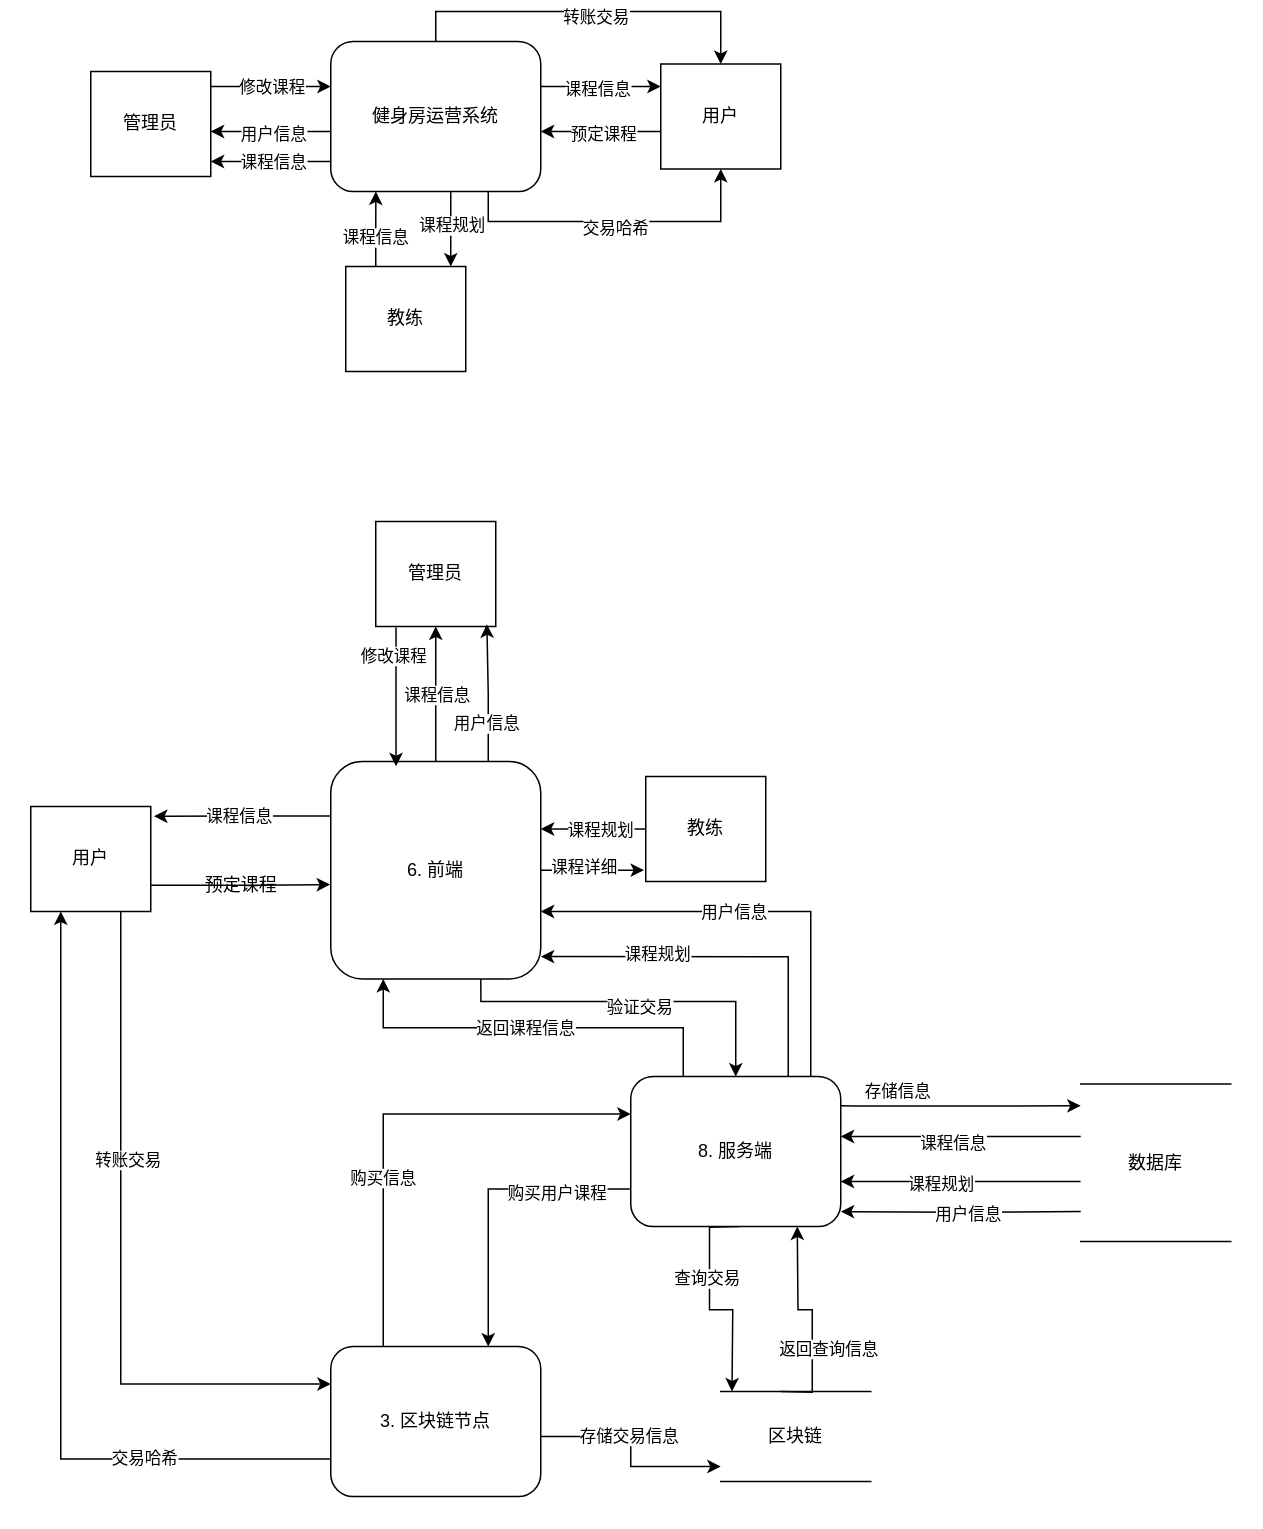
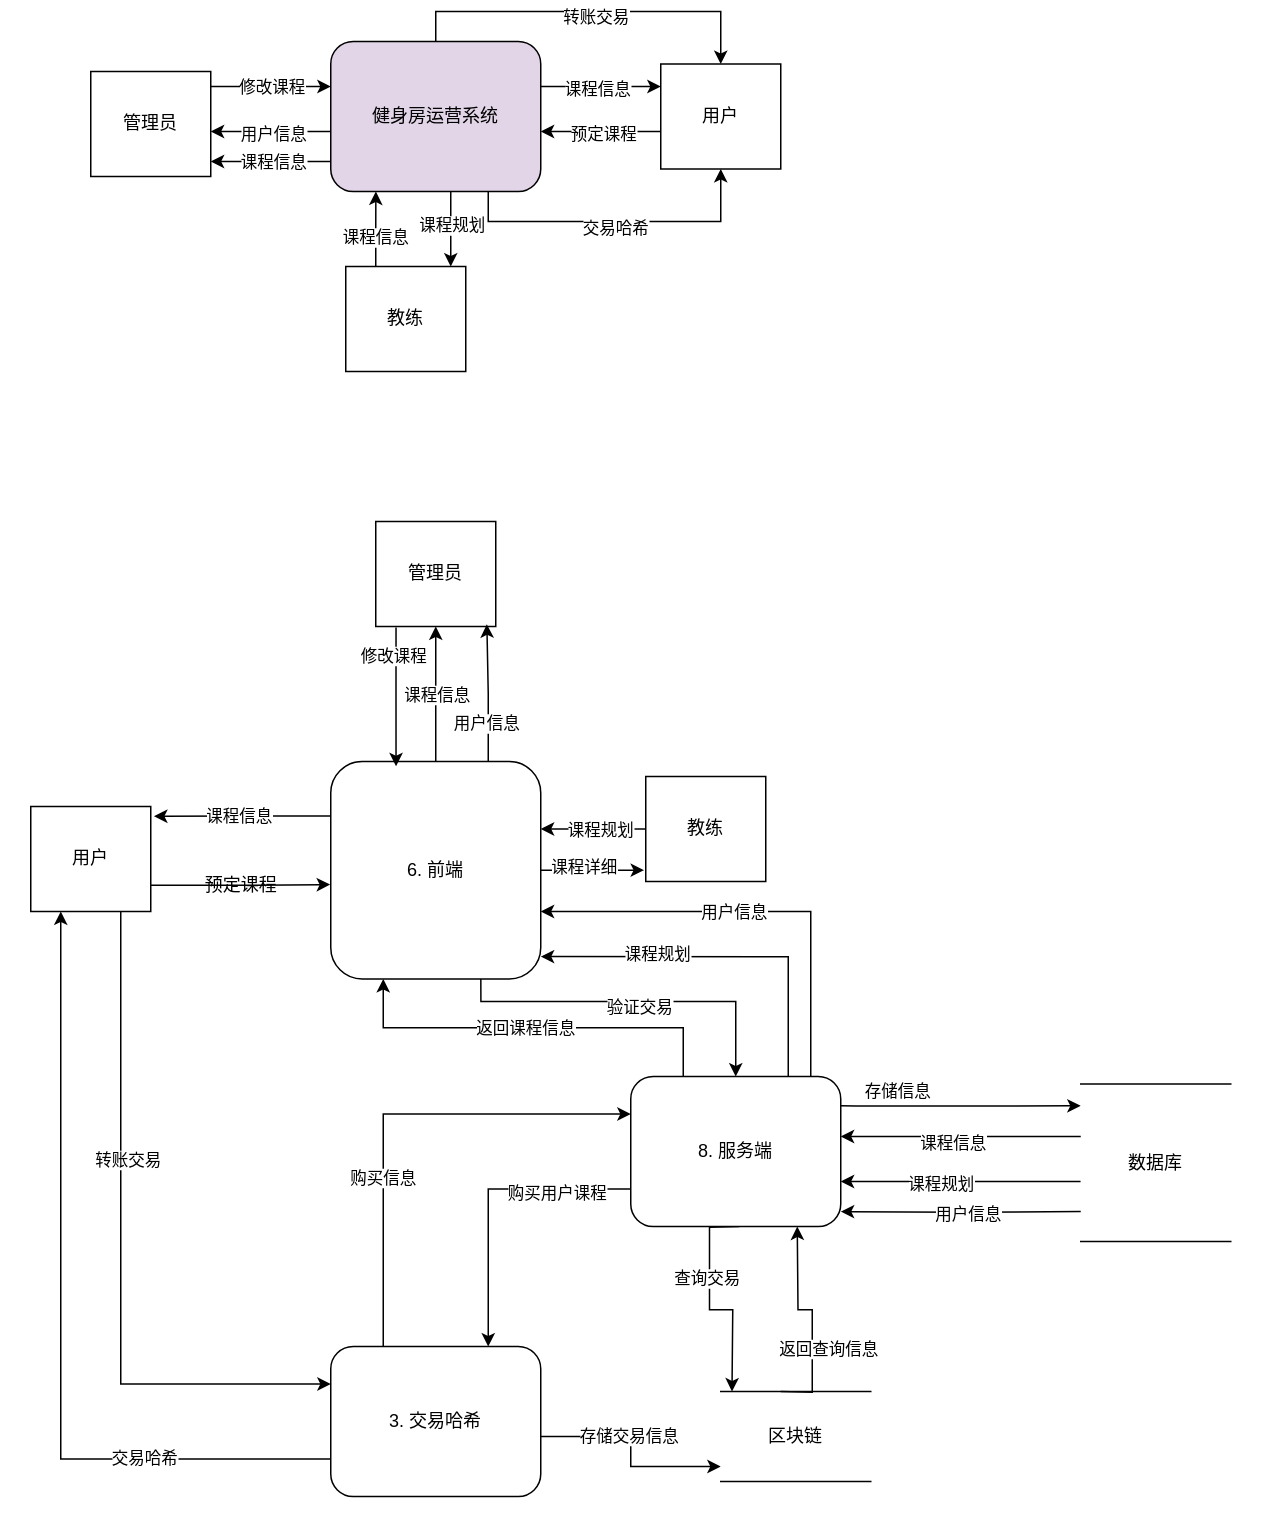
- <mxCell id="9" value="健身房运营系统" style="rounded=1;whiteSpace=wrap;html=1;" vertex="1" parent="1"><mxGeometry x="220" y="20" width="140" height="100" as="geometry" /></mxCell>
+ <mxCell id="9" value="健身房运营系统" style="rounded=1;whiteSpace=wrap;html=1;fillColor=#e1d5e7;" vertex="1" parent="1"><mxGeometry x="220" y="20" width="140" height="100" as="geometry" /></mxCell>
- <mxCell id="47" value="3. 区块链节点" style="rounded=1;whiteSpace=wrap;html=1;" vertex="1" parent="1"><mxGeometry x="220" y="890" width="140" height="100" as="geometry" /></mxCell>
+ <mxCell id="47" value="3. 交易哈希" style="rounded=1;whiteSpace=wrap;html=1;" vertex="1" parent="1"><mxGeometry x="220" y="890" width="140" height="100" as="geometry" /></mxCell>
